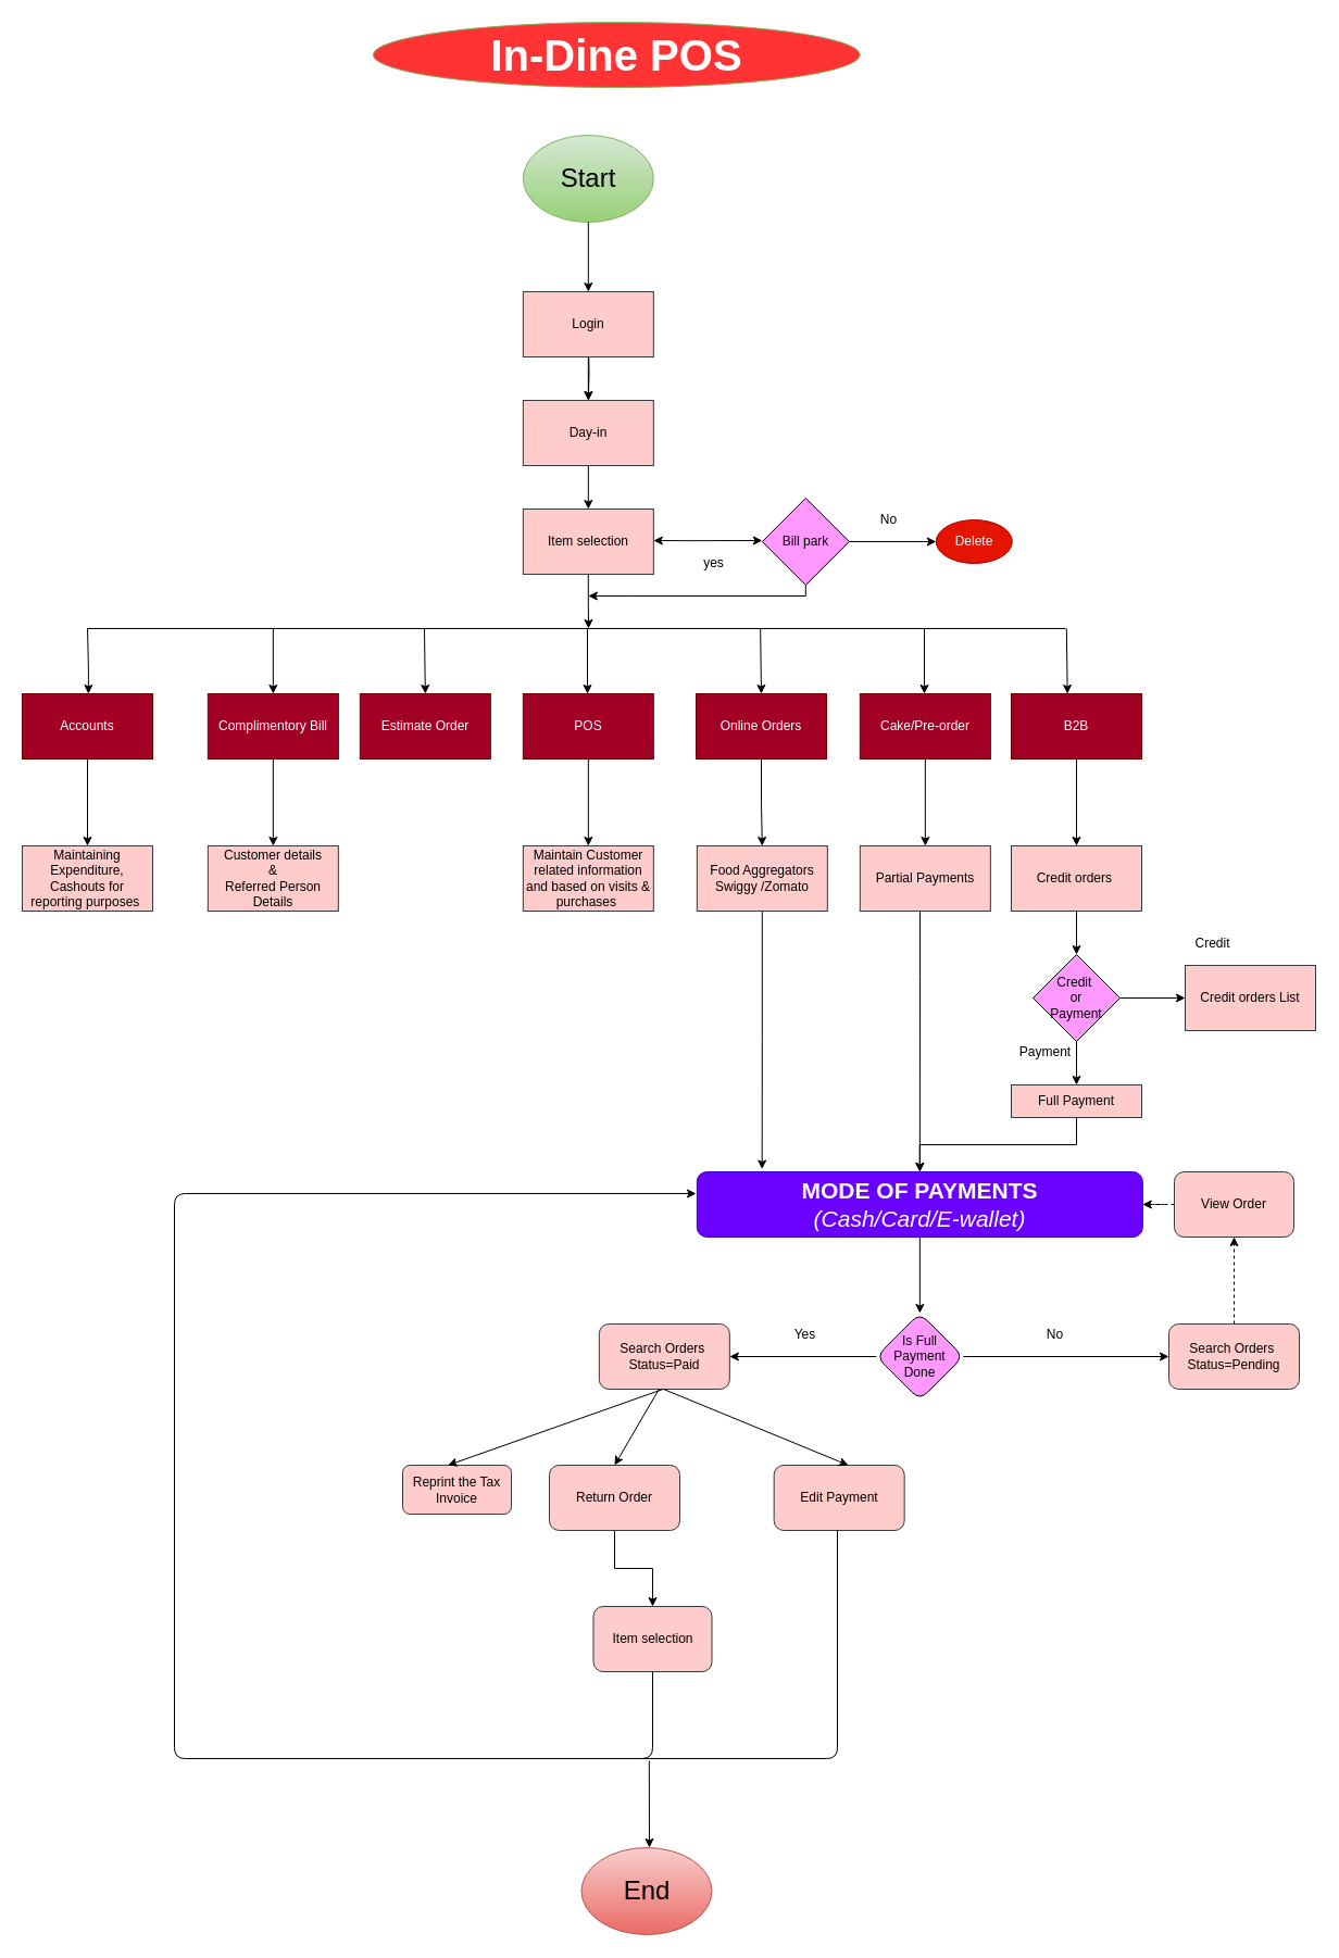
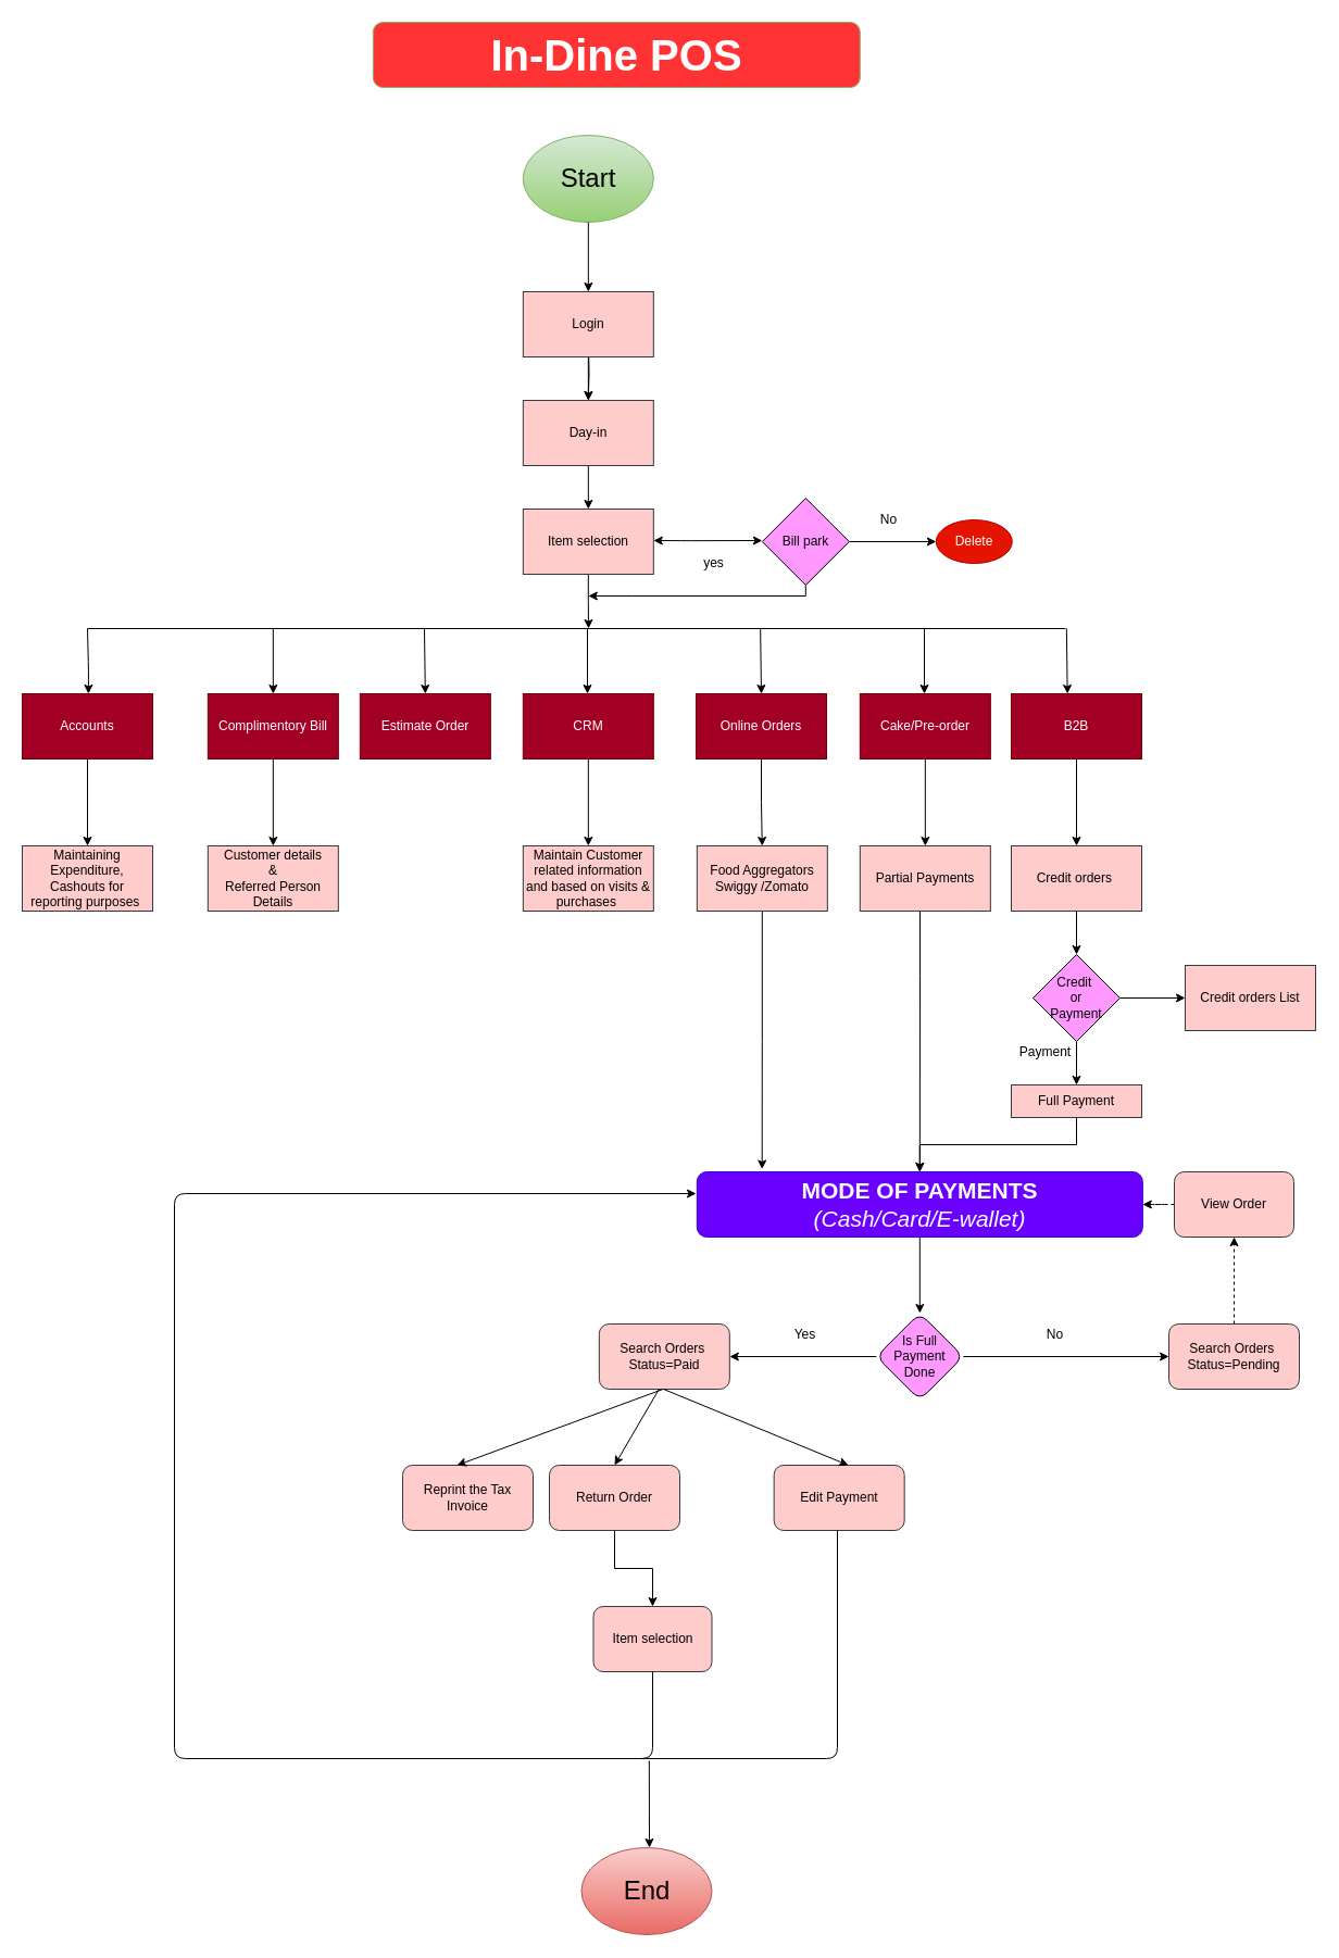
- <mxCell id="76" value="In-Dine POS" style="ellipse;whiteSpace=wrap;html=1;fontStyle=1;fontSize=40;strokeColor=#82b366;fillColor=#FF3333;fontColor=#FFFFFF;" vertex="1" parent="1"><mxGeometry x="342.83" y="20" width="448" height="60" as="geometry" /></mxCell>
+ <mxCell id="76" value="In-Dine POS" style="rounded=1;whiteSpace=wrap;html=1;fontStyle=1;fontSize=40;strokeColor=#82b366;fillColor=#FF3333;fontColor=#FFFFFF;" vertex="1" parent="1"><mxGeometry x="342.83" y="20" width="448" height="60" as="geometry" /></mxCell>
- <mxCell id="14" value="POS" style="rounded=0;whiteSpace=wrap;html=1;fillColor=#a20025;strokeColor=#6F0000;fontColor=#ffffff;" vertex="1" parent="1"><mxGeometry x="480.83" y="638" width="120" height="60" as="geometry" /></mxCell>
+ <mxCell id="14" value="CRM" style="rounded=0;whiteSpace=wrap;html=1;fillColor=#a20025;strokeColor=#6F0000;fontColor=#ffffff;" vertex="1" parent="1"><mxGeometry x="480.83" y="638" width="120" height="60" as="geometry" /></mxCell>
- <mxCell id="53" value="Credit" style="text;html=1;align=center;verticalAlign=middle;resizable=0;points=[];autosize=1;" vertex="1" parent="1"><mxGeometry x="1090" y="858" width="50" height="20" as="geometry" /></mxCell>
- <mxCell id="66" value="Reprint the Tax Invoice" style="rounded=1;whiteSpace=wrap;html=1;fillColor=#ffcccc;strokeColor=#36393d;" vertex="1" parent="1"><mxGeometry x="370" y="1348" width="100" height="45" as="geometry" /></mxCell>
+ <mxCell id="66" value="Reprint the Tax Invoice" style="rounded=1;whiteSpace=wrap;html=1;fillColor=#ffcccc;strokeColor=#36393d;" vertex="1" parent="1"><mxGeometry x="370" y="1348" width="120" height="60" as="geometry" /></mxCell>
